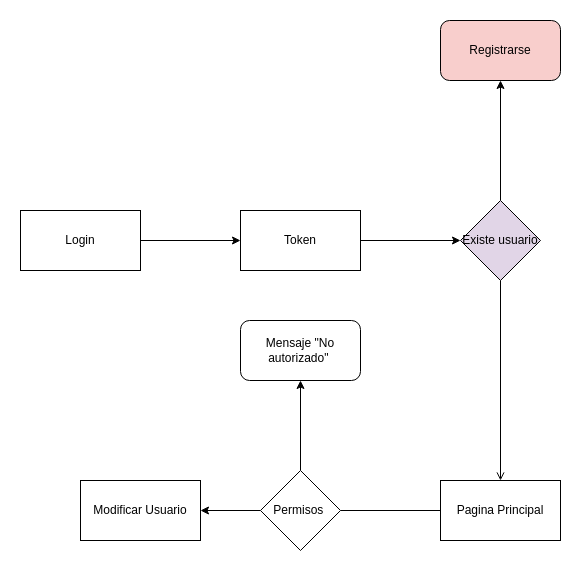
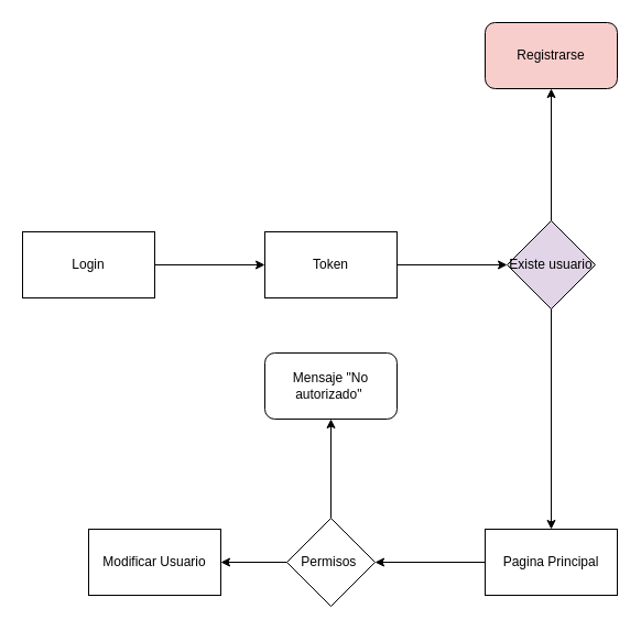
- <mxCell id="7" value="" style="edgeStyle=orthogonalEdgeStyle;rounded=0;orthogonalLoop=1;jettySize=auto;html=1;endArrow=open;" edge="1" parent="1" source="8" target="11"><mxGeometry relative="1" as="geometry" /></mxCell>
+ <mxCell id="7" value="" style="edgeStyle=orthogonalEdgeStyle;rounded=0;orthogonalLoop=1;jettySize=auto;html=1;" edge="1" parent="1" source="8" target="11"><mxGeometry relative="1" as="geometry" /></mxCell>
- <mxCell id="10" style="edgeStyle=orthogonalEdgeStyle;rounded=0;orthogonalLoop=1;jettySize=auto;html=1;entryX=1;entryY=0.5;entryDx=0;entryDy=0;endArrow=none;" edge="1" parent="1" source="11" target="14"><mxGeometry relative="1" as="geometry" /></mxCell>
+ <mxCell id="10" style="edgeStyle=orthogonalEdgeStyle;rounded=0;orthogonalLoop=1;jettySize=auto;html=1;entryX=1;entryY=0.5;entryDx=0;entryDy=0;" edge="1" parent="1" source="11" target="14"><mxGeometry relative="1" as="geometry" /></mxCell>
